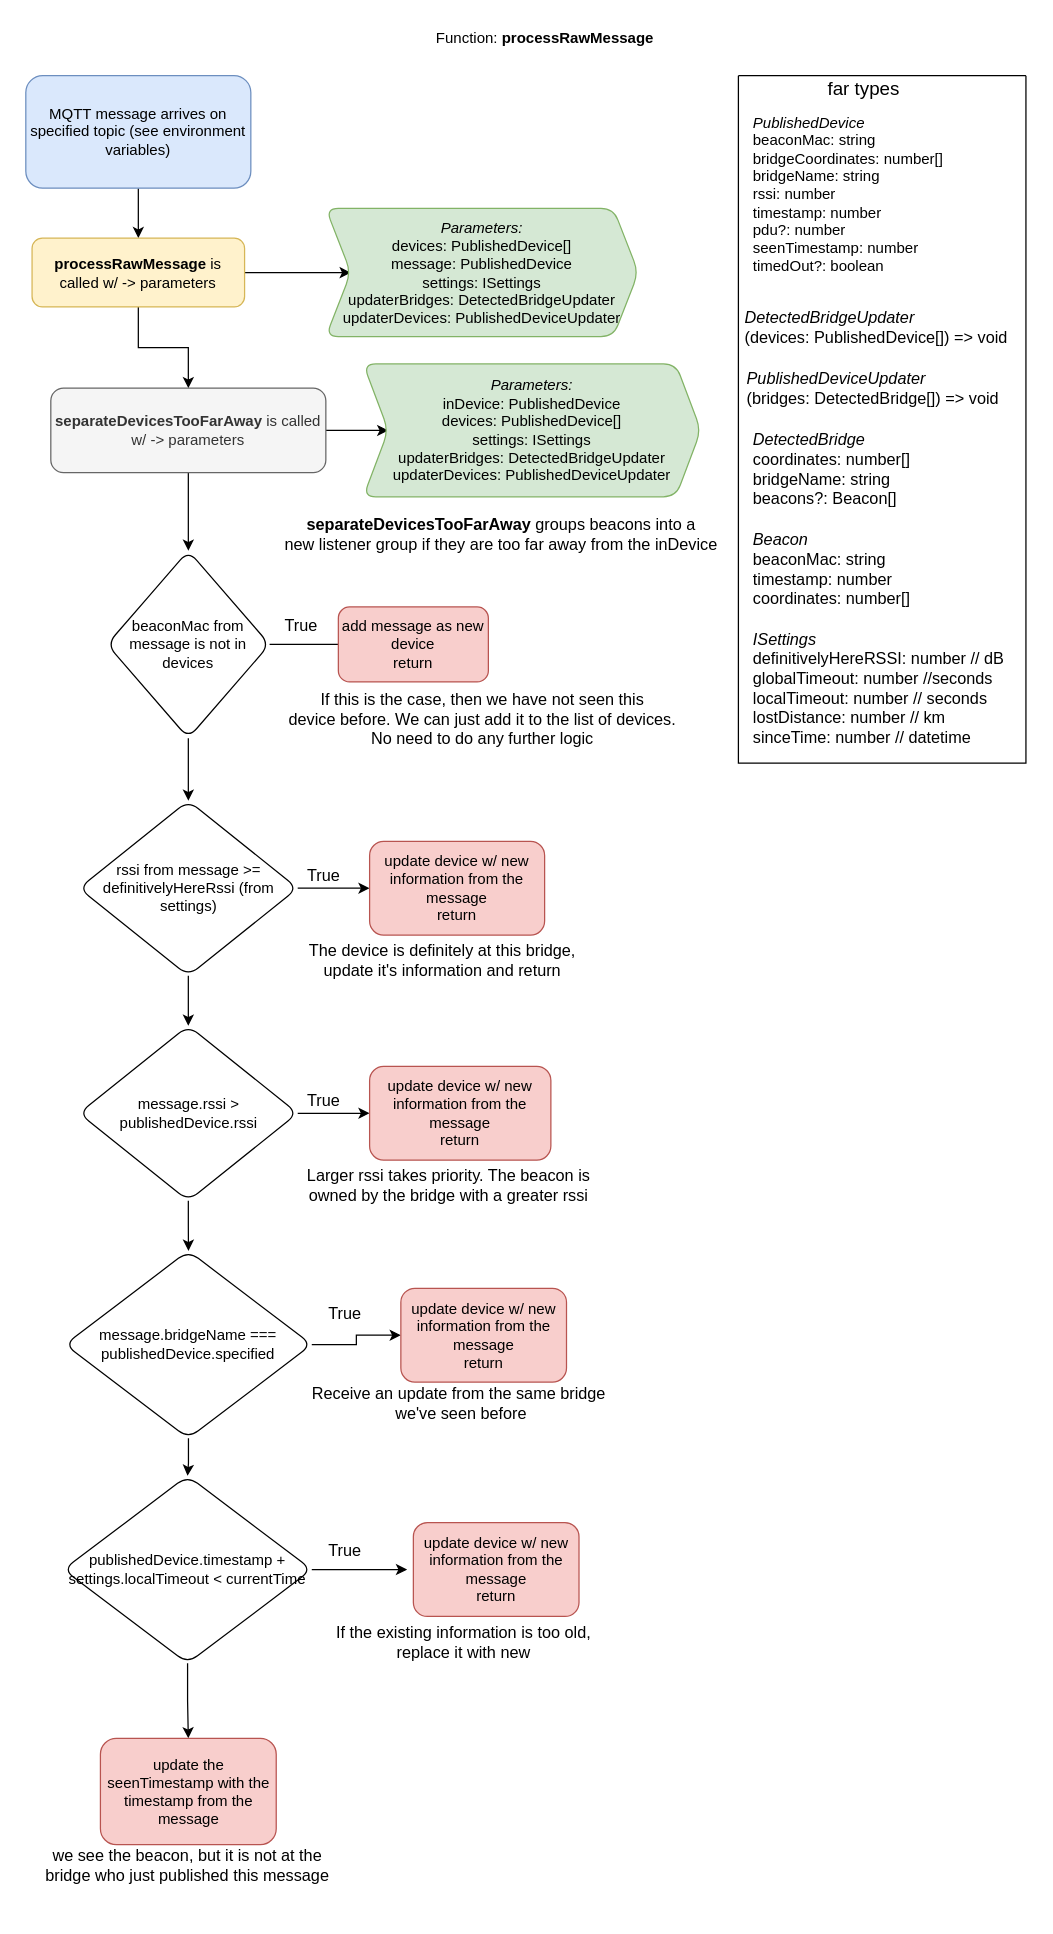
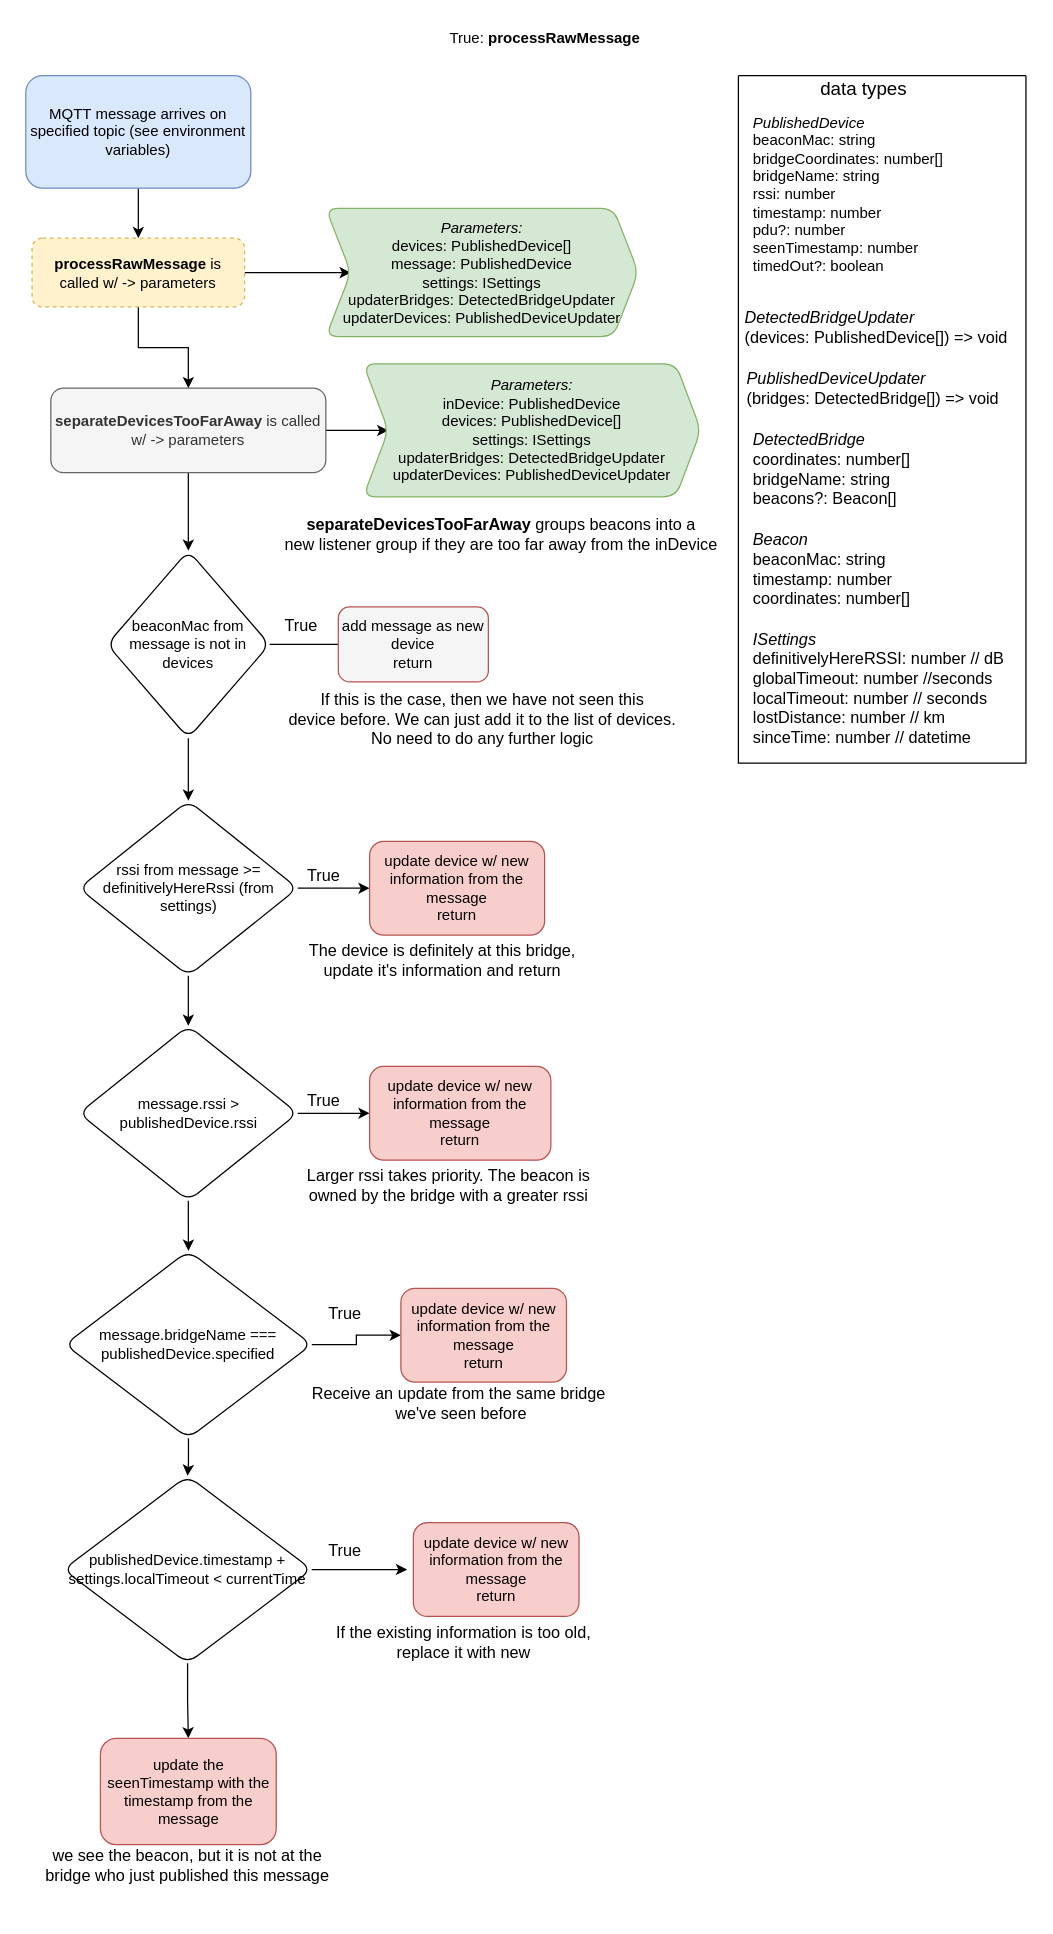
- <mxCell id="4" value="Function: &lt;b&gt;processRawMessage&lt;/b&gt;" style="text;html=1;align=center;verticalAlign=middle;resizable=0;points=[];autosize=1;strokeColor=none;fillColor=none;" vertex="1" parent="1"><mxGeometry x="340" y="20" width="190" height="20" as="geometry" /></mxCell>
+ <mxCell id="4" value="True: &lt;b&gt;processRawMessage&lt;/b&gt;" style="text;html=1;align=center;verticalAlign=middle;resizable=0;points=[];autosize=1;strokeColor=none;fillColor=none;" vertex="1" parent="1"><mxGeometry x="340" y="20" width="190" height="20" as="geometry" /></mxCell>
- <mxCell id="10" value="&lt;font style=&quot;font-size: 15px&quot;&gt;far types&lt;/font&gt;" style="text;html=1;align=center;verticalAlign=middle;resizable=0;points=[];autosize=1;strokeColor=none;fillColor=none;" vertex="1" parent="9"><mxGeometry x="60" width="80" height="20" as="geometry" /></mxCell>
+ <mxCell id="10" value="&lt;font style=&quot;font-size: 15px&quot;&gt;data types&lt;/font&gt;" style="text;html=1;align=center;verticalAlign=middle;resizable=0;points=[];autosize=1;strokeColor=none;fillColor=none;" vertex="1" parent="9"><mxGeometry x="60" width="80" height="20" as="geometry" /></mxCell>
- <mxCell id="7" value="&lt;b&gt;processRawMessage &lt;/b&gt;is called w/ -&amp;gt; parameters" style="whiteSpace=wrap;html=1;rounded=1;fillColor=#fff2cc;strokeColor=#d6b656;" vertex="1" parent="1"><mxGeometry x="25" y="190" width="170" height="55" as="geometry" /></mxCell>
+ <mxCell id="7" value="&lt;b&gt;processRawMessage &lt;/b&gt;is called w/ -&amp;gt; parameters" style="whiteSpace=wrap;html=1;rounded=1;fillColor=#fff2cc;strokeColor=#d6b656;dashed=1;" vertex="1" parent="1"><mxGeometry x="25" y="190" width="170" height="55" as="geometry" /></mxCell>
- <mxCell id="25" value="add message as new device&lt;br&gt;return" style="whiteSpace=wrap;html=1;rounded=1;fillColor=#f8cecc;strokeColor=#b85450;" vertex="1" parent="1"><mxGeometry x="270" y="485" width="120" height="60" as="geometry" /></mxCell>
+ <mxCell id="25" value="add message as new device&lt;br&gt;return" style="whiteSpace=wrap;html=1;rounded=1;fillColor=#f5f5f5;strokeColor=#b85450;" vertex="1" parent="1"><mxGeometry x="270" y="485" width="120" height="60" as="geometry" /></mxCell>
